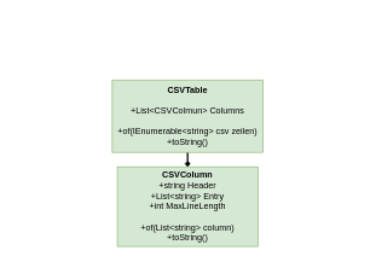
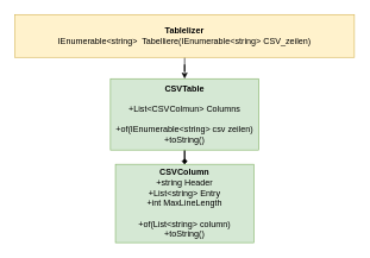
+ <mxCell id="3" value="&lt;div&gt;&lt;b&gt;Tablelizer&lt;/b&gt;&lt;/div&gt;&lt;div&gt;IEnumerable&amp;lt;string&amp;gt;&amp;nbsp; Tabelliere(IEnumerable&amp;lt;string&amp;gt; CSV_zeilen)&lt;br&gt;&lt;/div&gt;" style="rounded=0;whiteSpace=wrap;html=1;fillColor=#fff2cc;strokeColor=#d6b656;" parent="1" vertex="1"><mxGeometry x="20" y="20" width="476" height="60" as="geometry" /></mxCell>
+ <mxCell id="2" style="edgeStyle=orthogonalEdgeStyle;rounded=0;orthogonalLoop=1;jettySize=auto;html=1;entryX=0.5;entryY=0;entryDx=0;entryDy=0;" parent="1" source="3" target="5" edge="1"><mxGeometry relative="1" as="geometry" /></mxCell>
